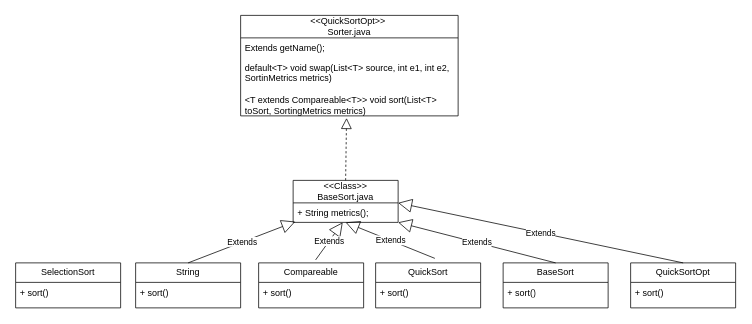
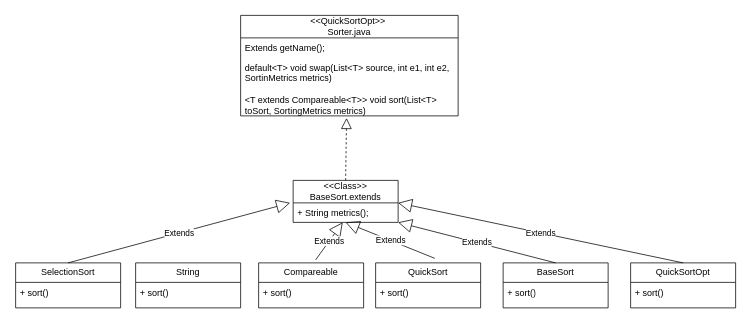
- <mxCell id="5" value="&lt;div&gt;&amp;lt;&amp;lt;Class&amp;gt;&amp;gt;&lt;/div&gt;&lt;div&gt;BaseSort.java&lt;/div&gt;" style="swimlane;fontStyle=0;childLayout=stackLayout;horizontal=1;startSize=30;fillColor=none;horizontalStack=0;resizeParent=1;resizeParentMax=0;resizeLast=0;collapsible=1;marginBottom=0;whiteSpace=wrap;html=1;" vertex="1" parent="1"><mxGeometry x="390" y="240" width="140" height="56" as="geometry" /></mxCell>
+ <mxCell id="5" value="&lt;div&gt;&amp;lt;&amp;lt;Class&amp;gt;&amp;gt;&lt;/div&gt;&lt;div&gt;BaseSort.extends&lt;/div&gt;" style="swimlane;fontStyle=0;childLayout=stackLayout;horizontal=1;startSize=30;fillColor=none;horizontalStack=0;resizeParent=1;resizeParentMax=0;resizeLast=0;collapsible=1;marginBottom=0;whiteSpace=wrap;html=1;" vertex="1" parent="1"><mxGeometry x="390" y="240" width="140" height="56" as="geometry" /></mxCell>
+ <mxCell id="20" value="Extends" style="endArrow=block;endSize=16;endFill=0;html=1;rounded=0;exitX=0.5;exitY=0;exitDx=0;exitDy=0;entryX=-0.029;entryY=0;entryDx=0;entryDy=0;entryPerimeter=0;" edge="1" parent="1" source="8" target="6"><mxGeometry width="160" relative="1" as="geometry"><mxPoint x="390" y="320" as="sourcePoint" /><mxPoint x="550" y="320" as="targetPoint" /></mxGeometry></mxCell>
- <mxCell id="21" value="Extends" style="endArrow=block;endSize=16;endFill=0;html=1;rounded=0;exitX=0.5;exitY=0;exitDx=0;exitDy=0;entryX=0.021;entryY=0.962;entryDx=0;entryDy=0;entryPerimeter=0;" edge="1" parent="1" source="10" target="6"><mxGeometry width="160" relative="1" as="geometry"><mxPoint x="100" y="360" as="sourcePoint" /><mxPoint x="396" y="280" as="targetPoint" /></mxGeometry></mxCell>
